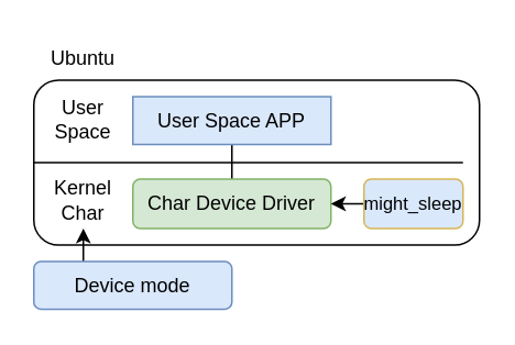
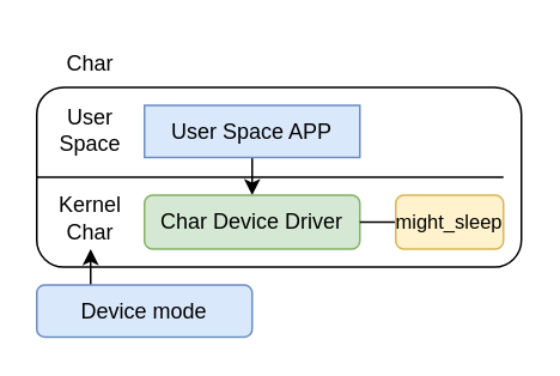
- <mxCell id="11" value="Ubuntu" style="text;html=1;align=center;verticalAlign=middle;whiteSpace=wrap;rounded=0;" vertex="1" parent="1"><mxGeometry x="20" y="20" width="60" height="30" as="geometry" /></mxCell>
+ <mxCell id="11" value="Char" style="text;html=1;align=center;verticalAlign=middle;whiteSpace=wrap;rounded=0;" vertex="1" parent="1"><mxGeometry x="20" y="20" width="60" height="30" as="geometry" /></mxCell>
- <mxCell id="3" style="edgeStyle=orthogonalEdgeStyle;rounded=0;orthogonalLoop=1;jettySize=auto;html=1;exitX=0.5;exitY=1;exitDx=0;exitDy=0;entryX=0.5;entryY=0;entryDx=0;entryDy=0;endArrow=none;" edge="1" parent="1" source="4" target="5"><mxGeometry relative="1" as="geometry" /></mxCell>
+ <mxCell id="3" style="edgeStyle=orthogonalEdgeStyle;rounded=0;orthogonalLoop=1;jettySize=auto;html=1;exitX=0.5;exitY=1;exitDx=0;exitDy=0;entryX=0.5;entryY=0;entryDx=0;entryDy=0;" edge="1" parent="1" source="4" target="5"><mxGeometry relative="1" as="geometry" /></mxCell>
- <mxCell id="9" style="edgeStyle=orthogonalEdgeStyle;rounded=0;orthogonalLoop=1;jettySize=auto;html=1;exitX=0;exitY=0.5;exitDx=0;exitDy=0;entryX=1;entryY=0.5;entryDx=0;entryDy=0;" edge="1" parent="1" source="10" target="5"><mxGeometry relative="1" as="geometry" /></mxCell>
+ <mxCell id="9" style="edgeStyle=orthogonalEdgeStyle;rounded=0;orthogonalLoop=1;jettySize=auto;html=1;exitX=0;exitY=0.5;exitDx=0;exitDy=0;entryX=1;entryY=0.5;entryDx=0;entryDy=0;endArrow=none;" edge="1" parent="1" source="10" target="5"><mxGeometry relative="1" as="geometry" /></mxCell>
- <mxCell id="10" value="&lt;font style=&quot;font-size: 11px;&quot;&gt;might_sleep&lt;/font&gt;" style="rounded=1;whiteSpace=wrap;html=1;fillColor=#dae8fc;strokeColor=#d6b656;" vertex="1" parent="1"><mxGeometry x="220" y="108" width="60" height="30" as="geometry" /></mxCell>
+ <mxCell id="10" value="&lt;font style=&quot;font-size: 11px;&quot;&gt;might_sleep&lt;/font&gt;" style="rounded=1;whiteSpace=wrap;html=1;fillColor=#fff2cc;strokeColor=#d6b656;" vertex="1" parent="1"><mxGeometry x="220" y="108" width="60" height="30" as="geometry" /></mxCell>
